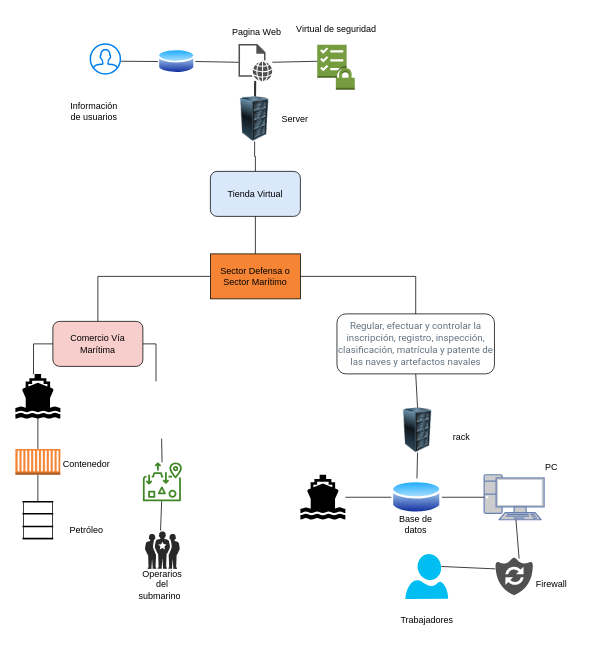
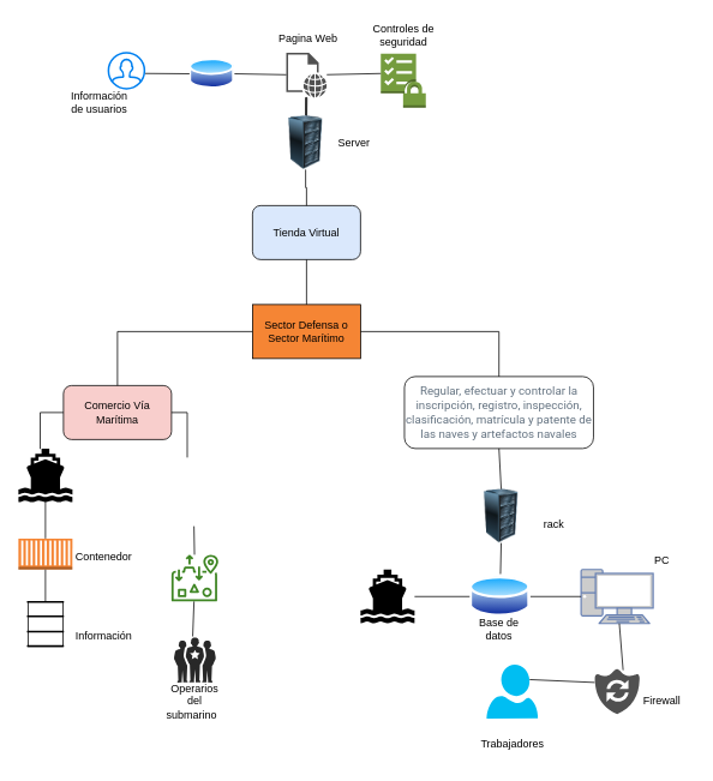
- <mxCell id="32" value="Virtual de seguridad" style="text;html=1;strokeColor=none;fillColor=none;align=center;verticalAlign=middle;whiteSpace=wrap;rounded=0;" vertex="1" parent="1"><mxGeometry x="392.5" y="20" width="110" height="38" as="geometry" /></mxCell>
+ <mxCell id="32" value="Controles de seguridad" style="text;html=1;strokeColor=none;fillColor=none;align=center;verticalAlign=middle;whiteSpace=wrap;rounded=0;" vertex="1" parent="1"><mxGeometry x="392.5" y="20" width="110" height="38" as="geometry" /></mxCell>
- <mxCell id="49" value="Información de usuarios" style="text;html=1;strokeColor=none;fillColor=none;align=center;verticalAlign=middle;whiteSpace=wrap;rounded=0;" vertex="1" parent="1"><mxGeometry x="95" y="133" width="60" height="30" as="geometry" /></mxCell>
+ <mxCell id="49" value="Información de usuarios" style="text;html=1;strokeColor=none;fillColor=none;align=center;verticalAlign=middle;whiteSpace=wrap;rounded=0;" vertex="1" parent="1"><mxGeometry x="80" y="98" width="60" height="30" as="geometry" /></mxCell>
- <mxCell id="34" value="Petróleo" style="text;html=1;strokeColor=none;fillColor=none;align=center;verticalAlign=middle;whiteSpace=wrap;rounded=0;" vertex="1" parent="1"><mxGeometry x="80" y="687.5" width="70" height="38" as="geometry" /></mxCell>
+ <mxCell id="34" value="Información" style="text;html=1;strokeColor=none;fillColor=none;align=center;verticalAlign=middle;whiteSpace=wrap;rounded=0;" vertex="1" parent="1"><mxGeometry x="80" y="687.5" width="70" height="38" as="geometry" /></mxCell>
